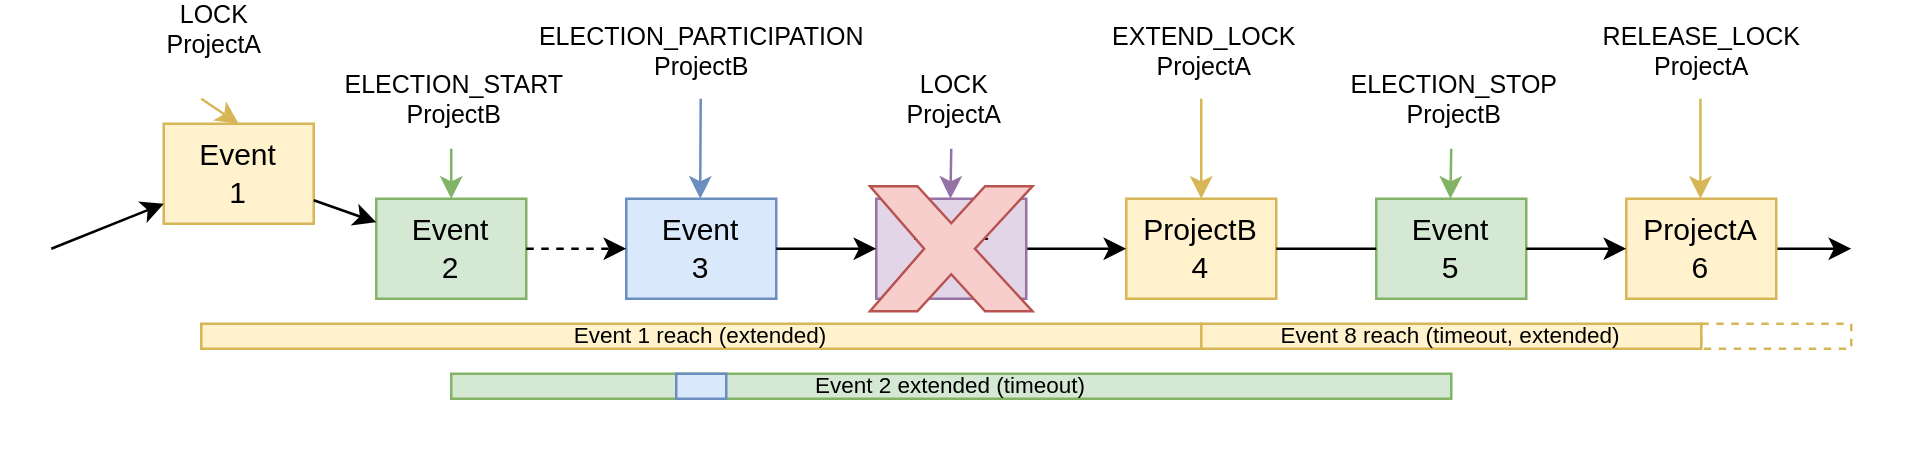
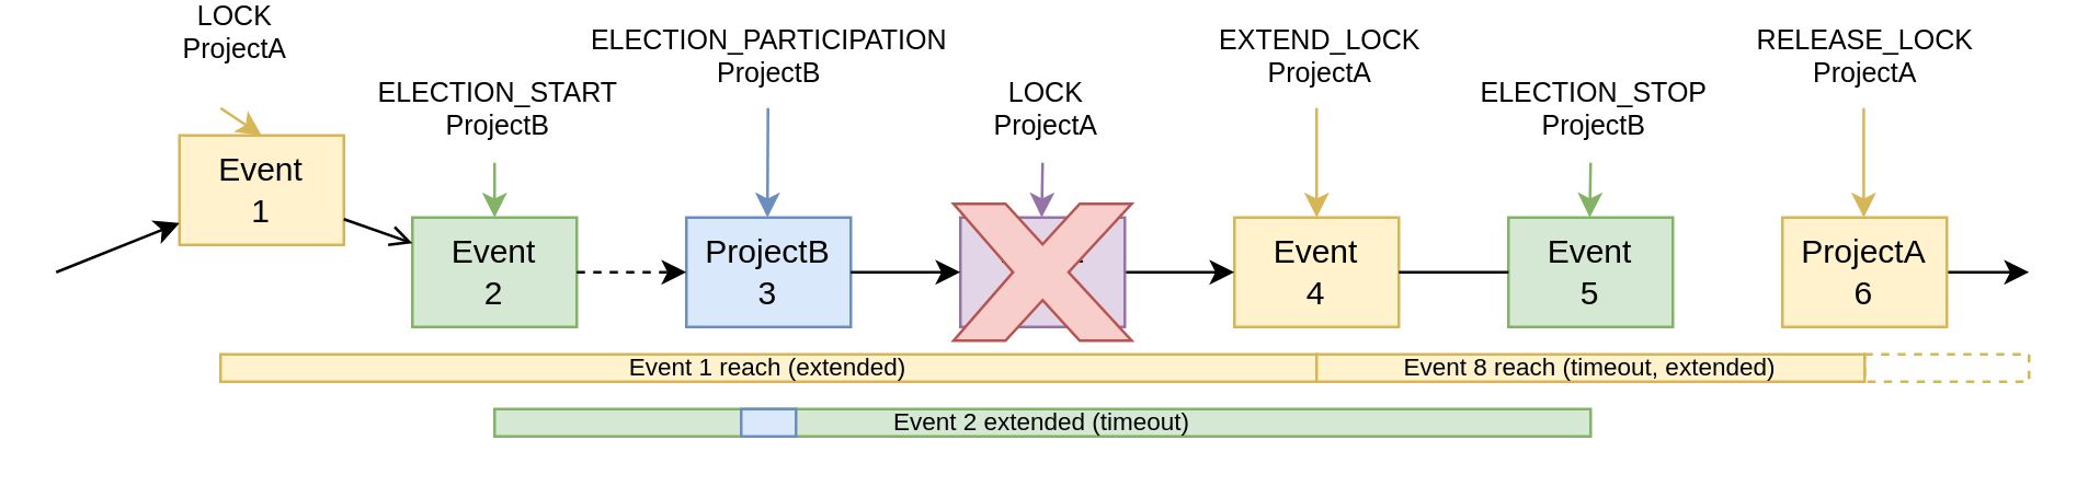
- <mxCell id="9" value="" style="endArrow=classic;html=1;" edge="1" parent="1" source="3" target="8"><mxGeometry width="50" height="50" relative="1" as="geometry"><mxPoint x="110" y="80" as="sourcePoint" /><mxPoint x="720" y="80" as="targetPoint" /></mxGeometry></mxCell>
+ <mxCell id="9" value="" style="endArrow=open;html=1;" edge="1" parent="1" source="3" target="8"><mxGeometry width="50" height="50" relative="1" as="geometry"><mxPoint x="110" y="80" as="sourcePoint" /><mxPoint x="720" y="80" as="targetPoint" /></mxGeometry></mxCell>
- <mxCell id="13" value="&lt;div&gt;Event&lt;/div&gt;&lt;div&gt;3&lt;/div&gt;" style="rounded=0;whiteSpace=wrap;html=1;fillColor=#dae8fc;strokeColor=#6c8ebf;" vertex="1" parent="1"><mxGeometry x="250" y="60" width="60" height="40" as="geometry" /></mxCell>
+ <mxCell id="13" value="&lt;div&gt;ProjectB&lt;/div&gt;&lt;div&gt;3&lt;/div&gt;" style="rounded=0;whiteSpace=wrap;html=1;fillColor=#dae8fc;strokeColor=#6c8ebf;" vertex="1" parent="1"><mxGeometry x="250" y="60" width="60" height="40" as="geometry" /></mxCell>
- <mxCell id="17" value="&lt;div&gt;ProjectB&lt;/div&gt;&lt;div&gt;4&lt;br&gt;&lt;/div&gt;" style="rounded=0;whiteSpace=wrap;html=1;fillColor=#fff2cc;strokeColor=#d6b656;" vertex="1" parent="1"><mxGeometry x="450" y="60" width="60" height="40" as="geometry" /></mxCell>
+ <mxCell id="17" value="&lt;div&gt;Event&lt;/div&gt;&lt;div&gt;4&lt;br&gt;&lt;/div&gt;" style="rounded=0;whiteSpace=wrap;html=1;fillColor=#fff2cc;strokeColor=#d6b656;" vertex="1" parent="1"><mxGeometry x="450" y="60" width="60" height="40" as="geometry" /></mxCell>
- <mxCell id="27" value="" style="endArrow=classic;html=1;" edge="1" parent="1" source="23" target="26"><mxGeometry width="50" height="50" relative="1" as="geometry"><mxPoint x="550" y="80" as="sourcePoint" /><mxPoint x="720" y="80" as="targetPoint" /></mxGeometry></mxCell>
